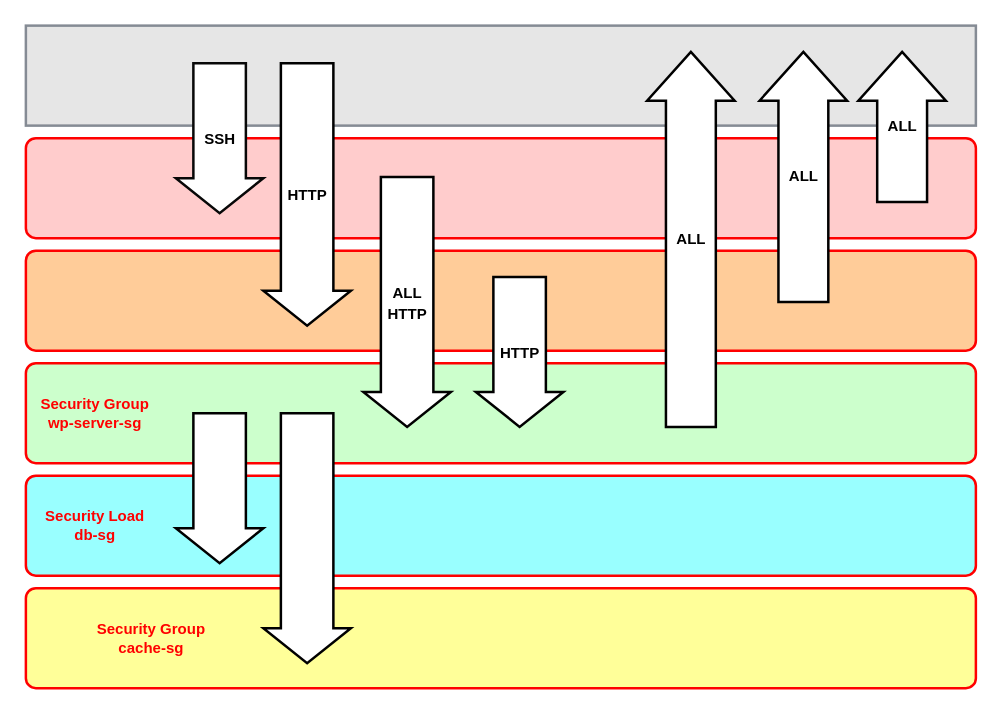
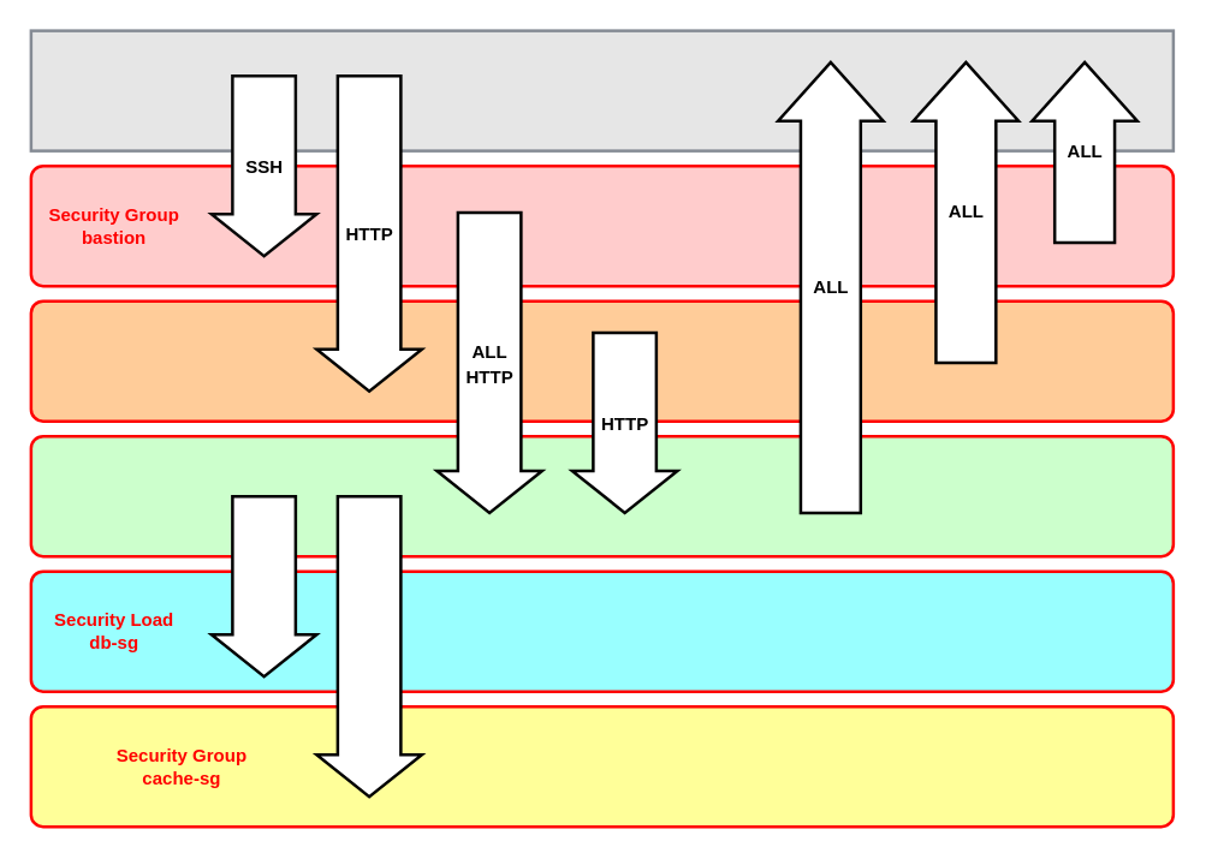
+ <mxCell id="3" value="&lt;b&gt;&lt;font color=&quot;#ff0000&quot;&gt;Security Group&lt;br&gt;bastion&lt;br&gt;&lt;/font&gt;&lt;/b&gt;" style="text;html=1;align=center;verticalAlign=middle;resizable=0;points=[];autosize=1;strokeColor=none;fillColor=none;" parent="1" vertex="1"><mxGeometry x="20" y="130" width="110" height="40" as="geometry" /></mxCell>
- <mxCell id="6" value="&lt;b&gt;&lt;font color=&quot;#ff0000&quot;&gt;Security Group&lt;br&gt;wp-server-sg&lt;br&gt;&lt;/font&gt;&lt;/b&gt;" style="text;html=1;align=center;verticalAlign=middle;resizable=0;points=[];autosize=1;strokeColor=none;fillColor=none;" parent="1" vertex="1"><mxGeometry x="20" y="310" width="110" height="40" as="geometry" /></mxCell>
